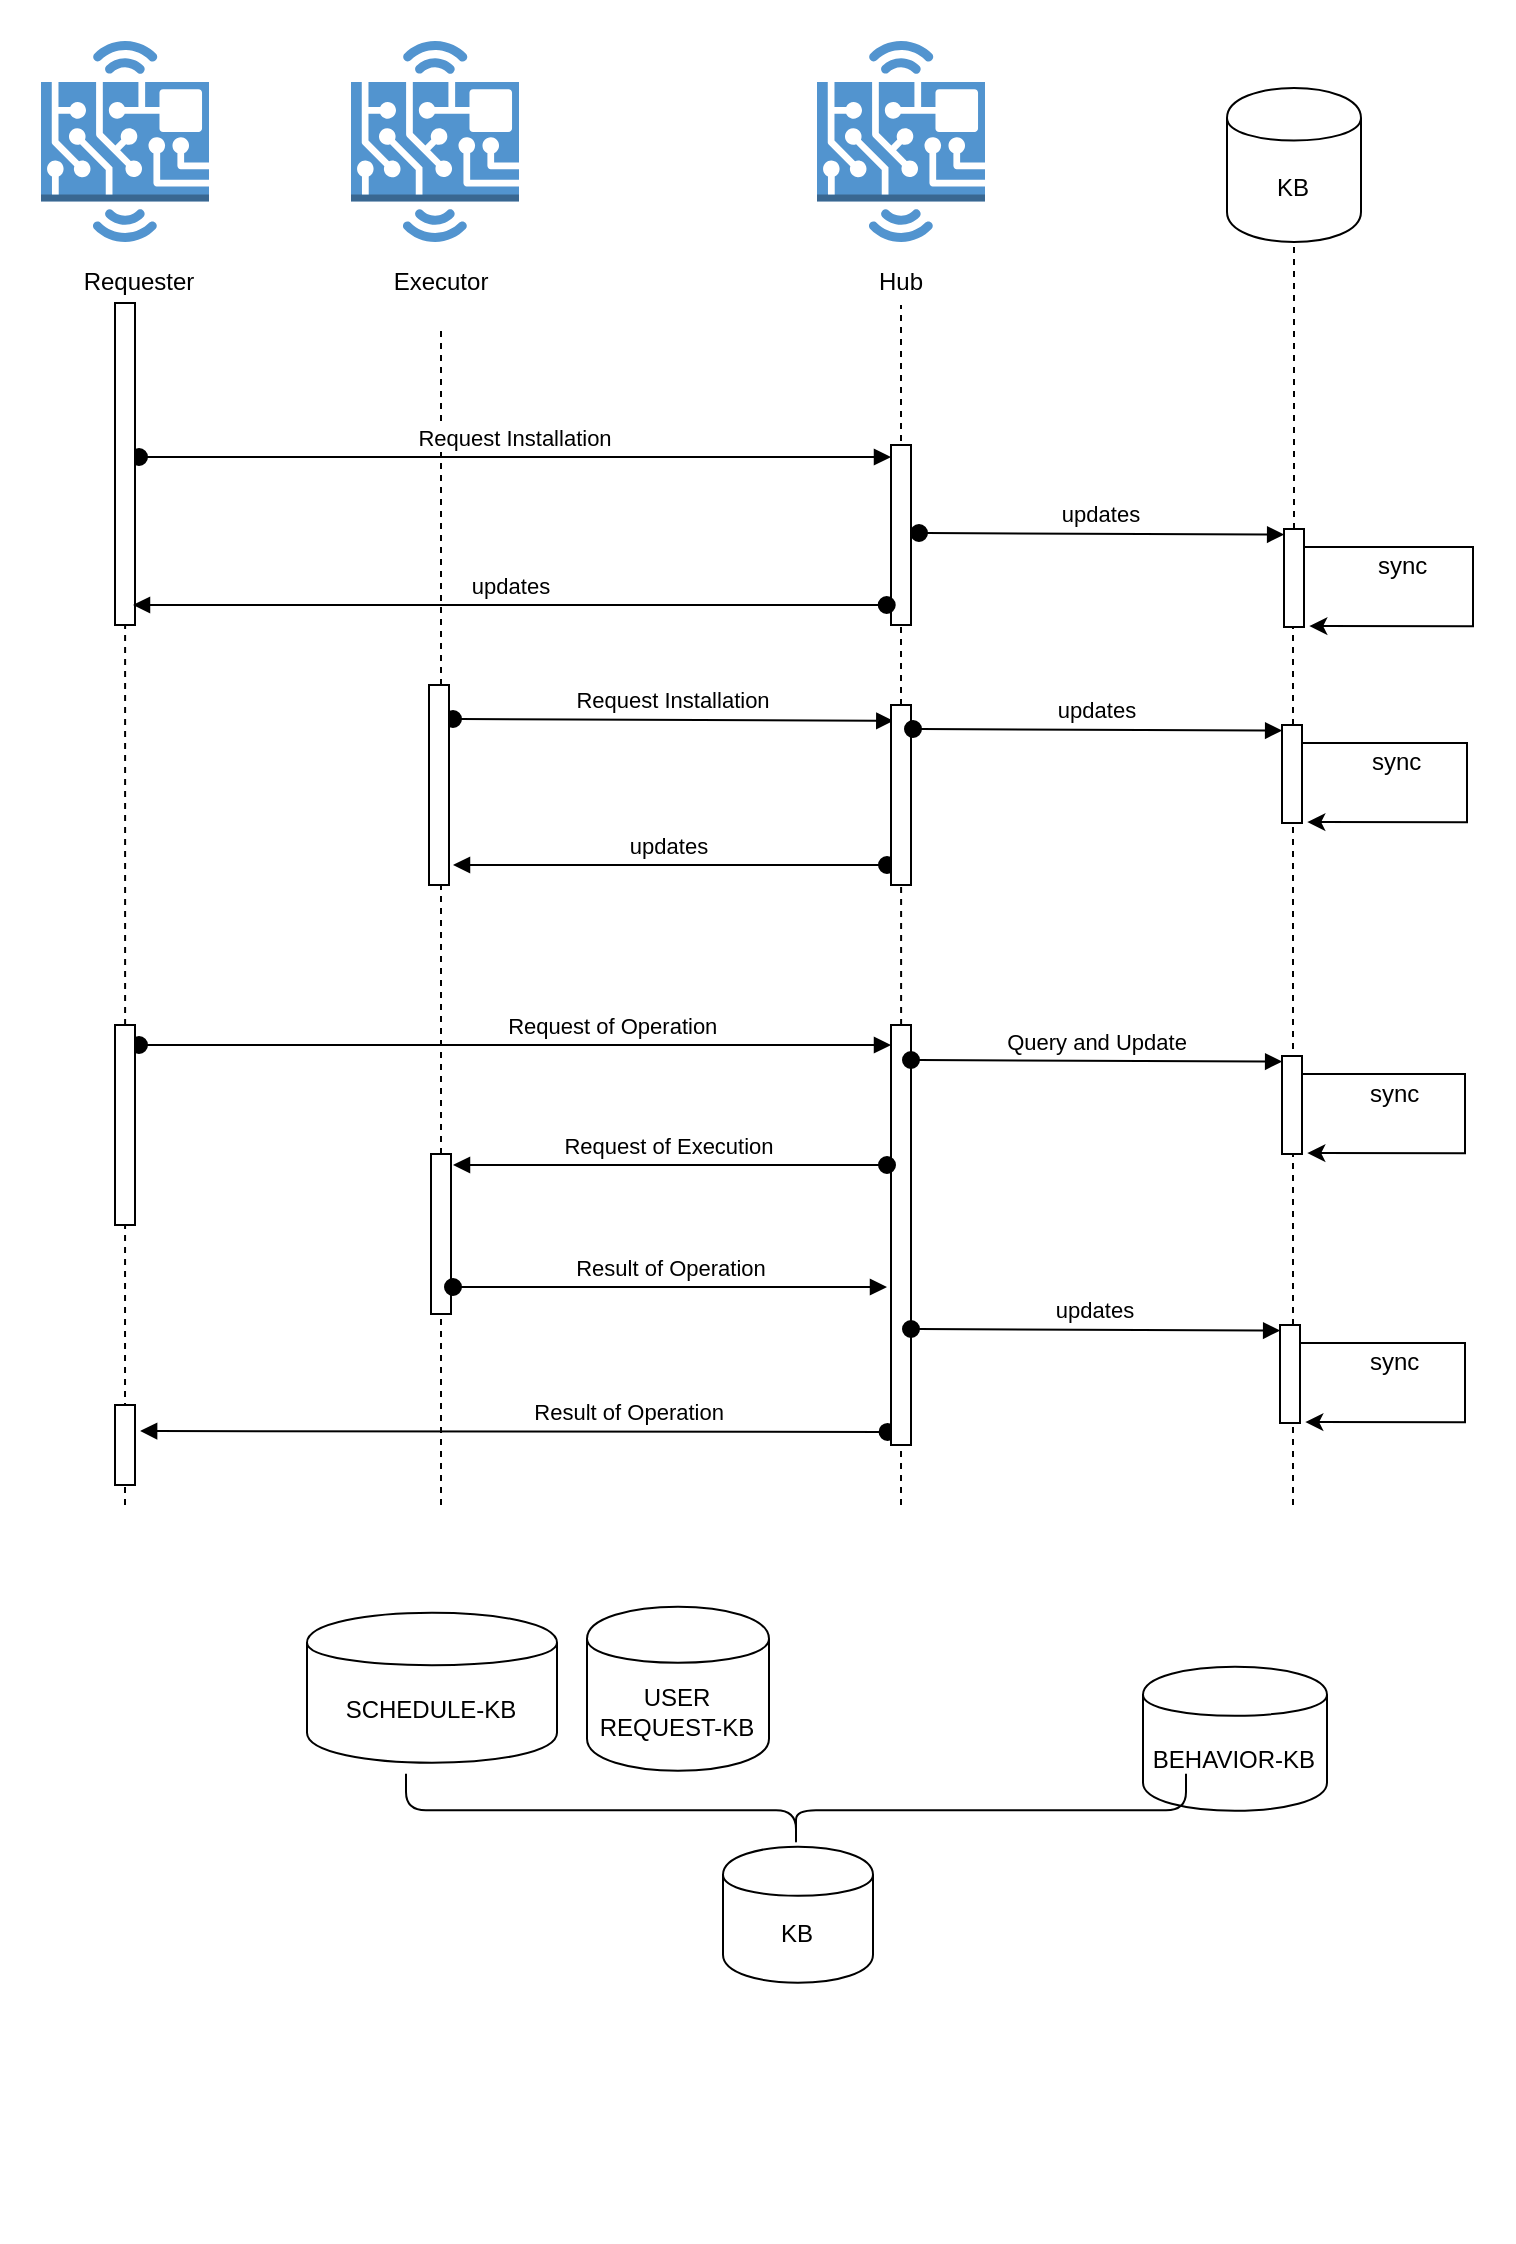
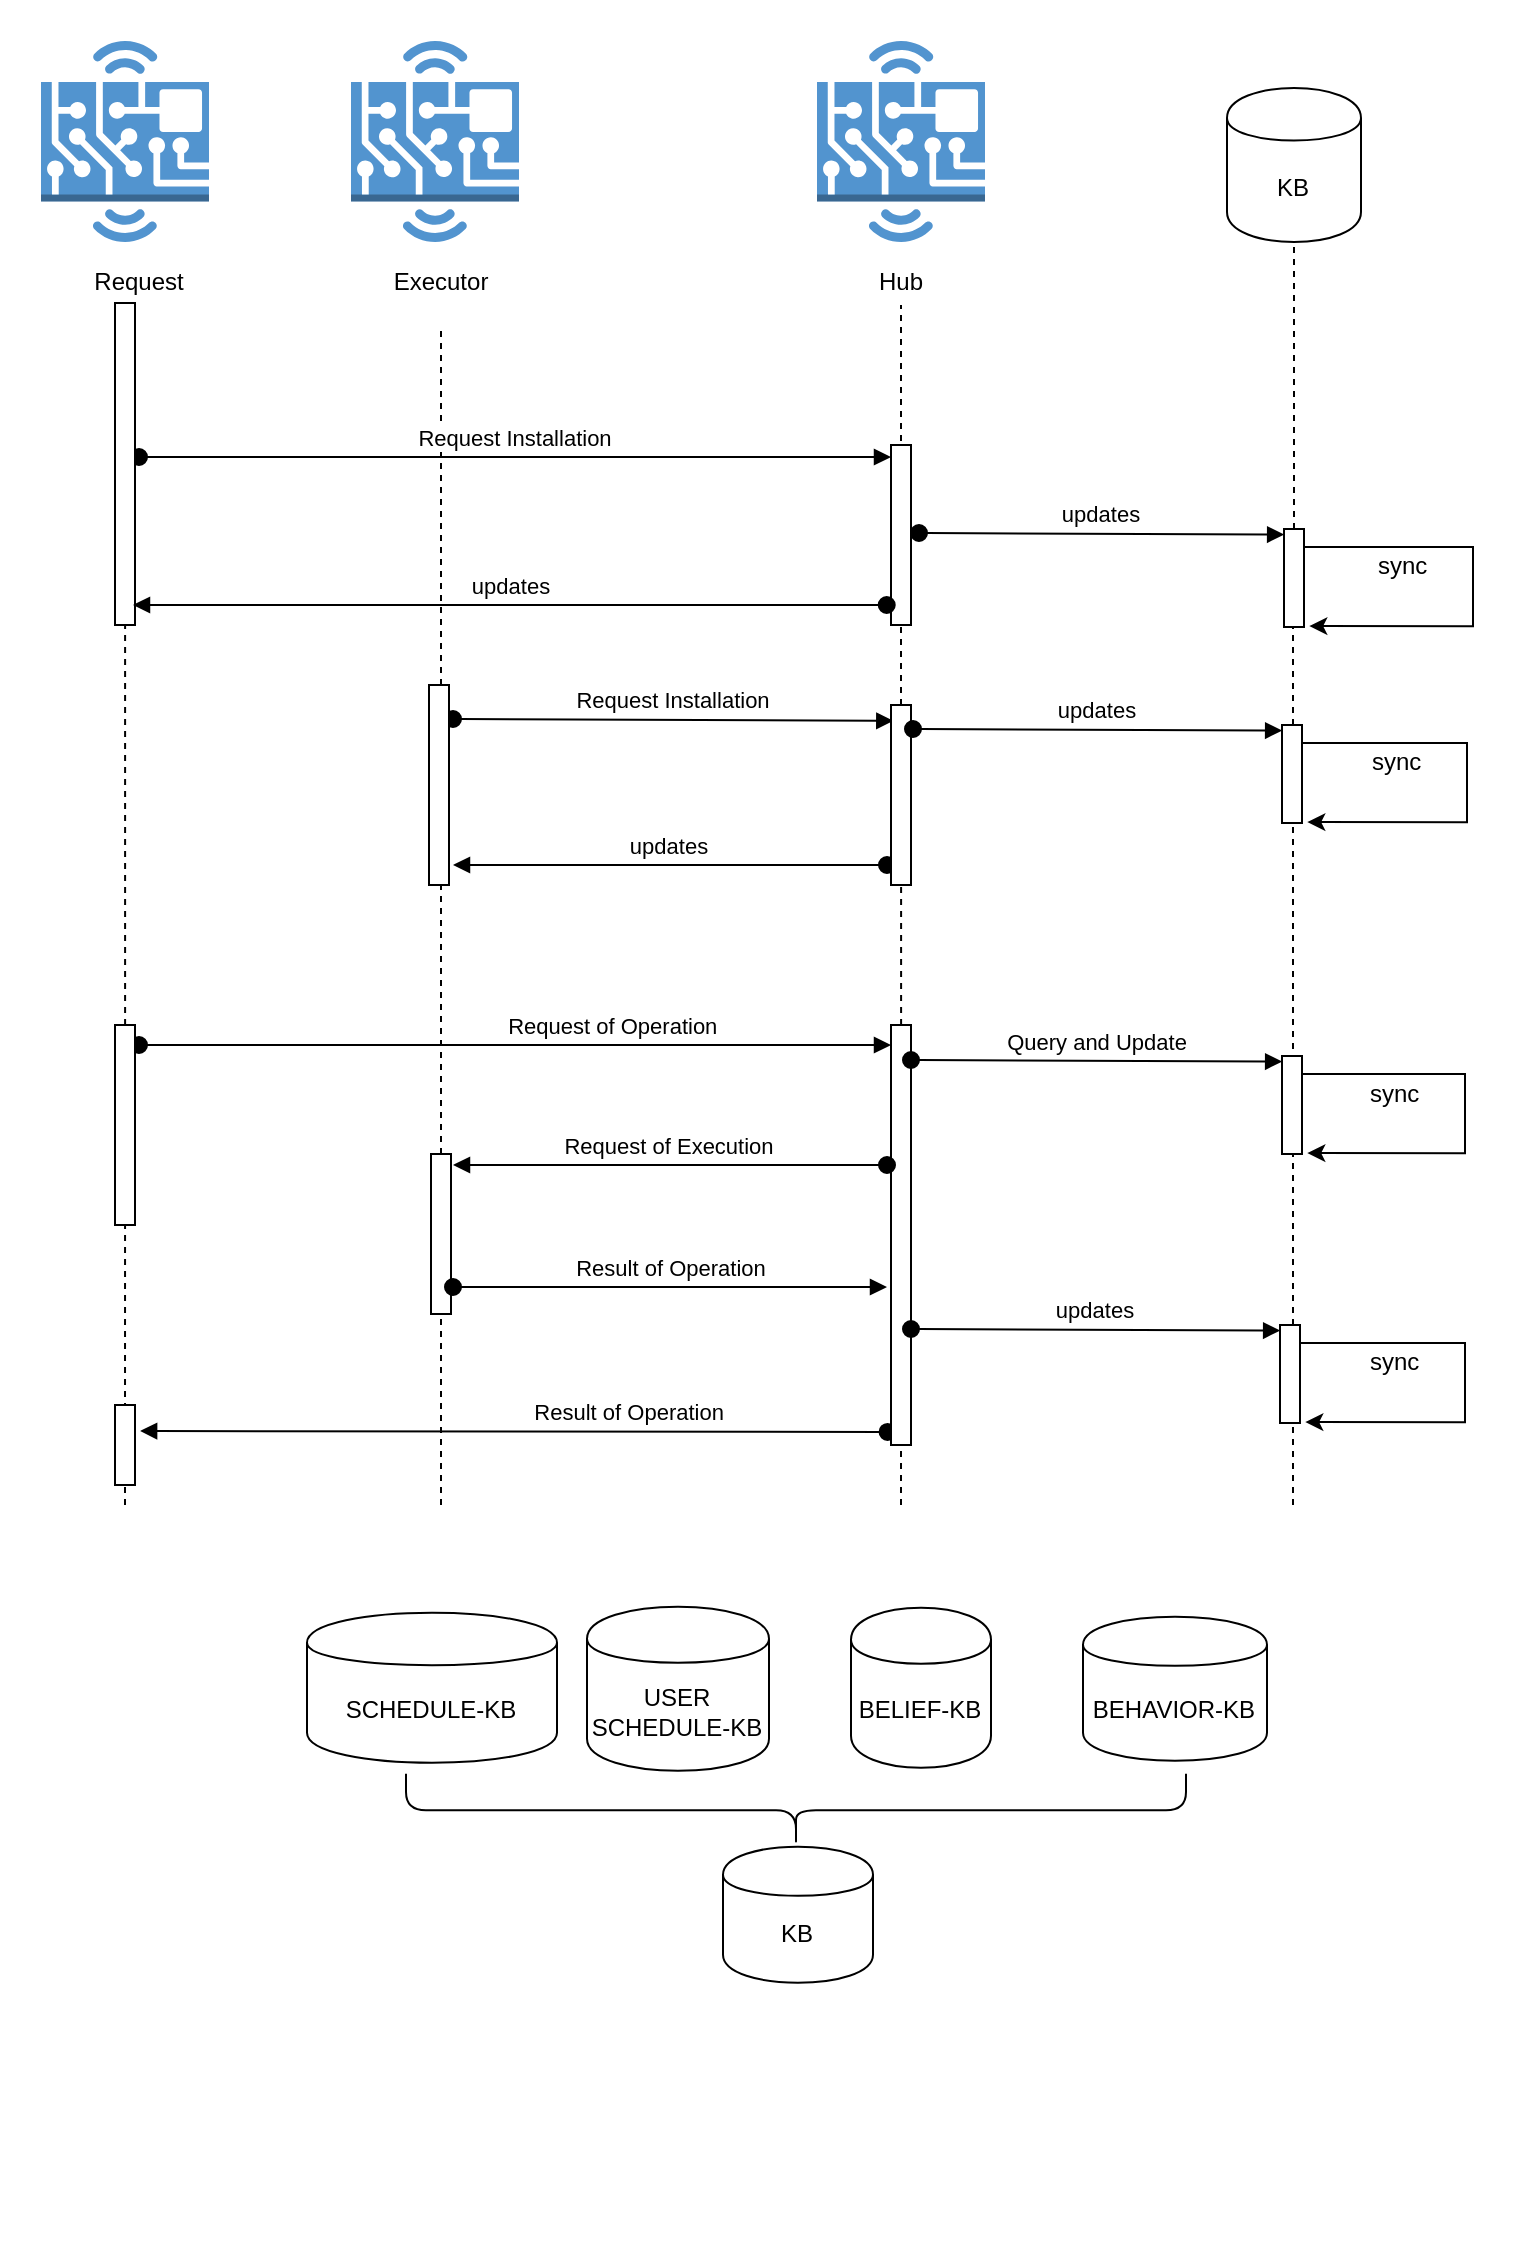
- <mxCell id="30" value="Requester" style="text;html=1;align=center;verticalAlign=middle;resizable=0;points=[];autosize=1;" parent="1" vertex="1"><mxGeometry x="34" y="131" width="70" height="20" as="geometry" /></mxCell>
+ <mxCell id="30" value="Request" style="text;html=1;align=center;verticalAlign=middle;resizable=0;points=[];autosize=1;" parent="1" vertex="1"><mxGeometry x="34" y="131" width="70" height="20" as="geometry" /></mxCell>
+ <mxCell id="14" value="BELIEF-KB" style="shape=cylinder;whiteSpace=wrap;html=1;boundedLbl=1;backgroundOutline=1;" parent="1" vertex="1"><mxGeometry x="425" y="803.36" width="70" height="80" as="geometry" /></mxCell>
- <mxCell id="16" value="USER&lt;br&gt;REQUEST-KB" style="shape=cylinder;whiteSpace=wrap;html=1;boundedLbl=1;backgroundOutline=1;" parent="1" vertex="1"><mxGeometry x="293" y="802.86" width="91" height="82" as="geometry" /></mxCell>
+ <mxCell id="16" value="USER&lt;br&gt;SCHEDULE-KB" style="shape=cylinder;whiteSpace=wrap;html=1;boundedLbl=1;backgroundOutline=1;" parent="1" vertex="1"><mxGeometry x="293" y="802.86" width="91" height="82" as="geometry" /></mxCell>
- <mxCell id="15" value="BEHAVIOR-KB" style="shape=cylinder;whiteSpace=wrap;html=1;boundedLbl=1;backgroundOutline=1;" parent="1" vertex="1"><mxGeometry x="571" y="832.86" width="92" height="72" as="geometry" /></mxCell>
+ <mxCell id="15" value="BEHAVIOR-KB" style="shape=cylinder;whiteSpace=wrap;html=1;boundedLbl=1;backgroundOutline=1;" parent="1" vertex="1"><mxGeometry x="541" y="807.86" width="92" height="72" as="geometry" /></mxCell>
